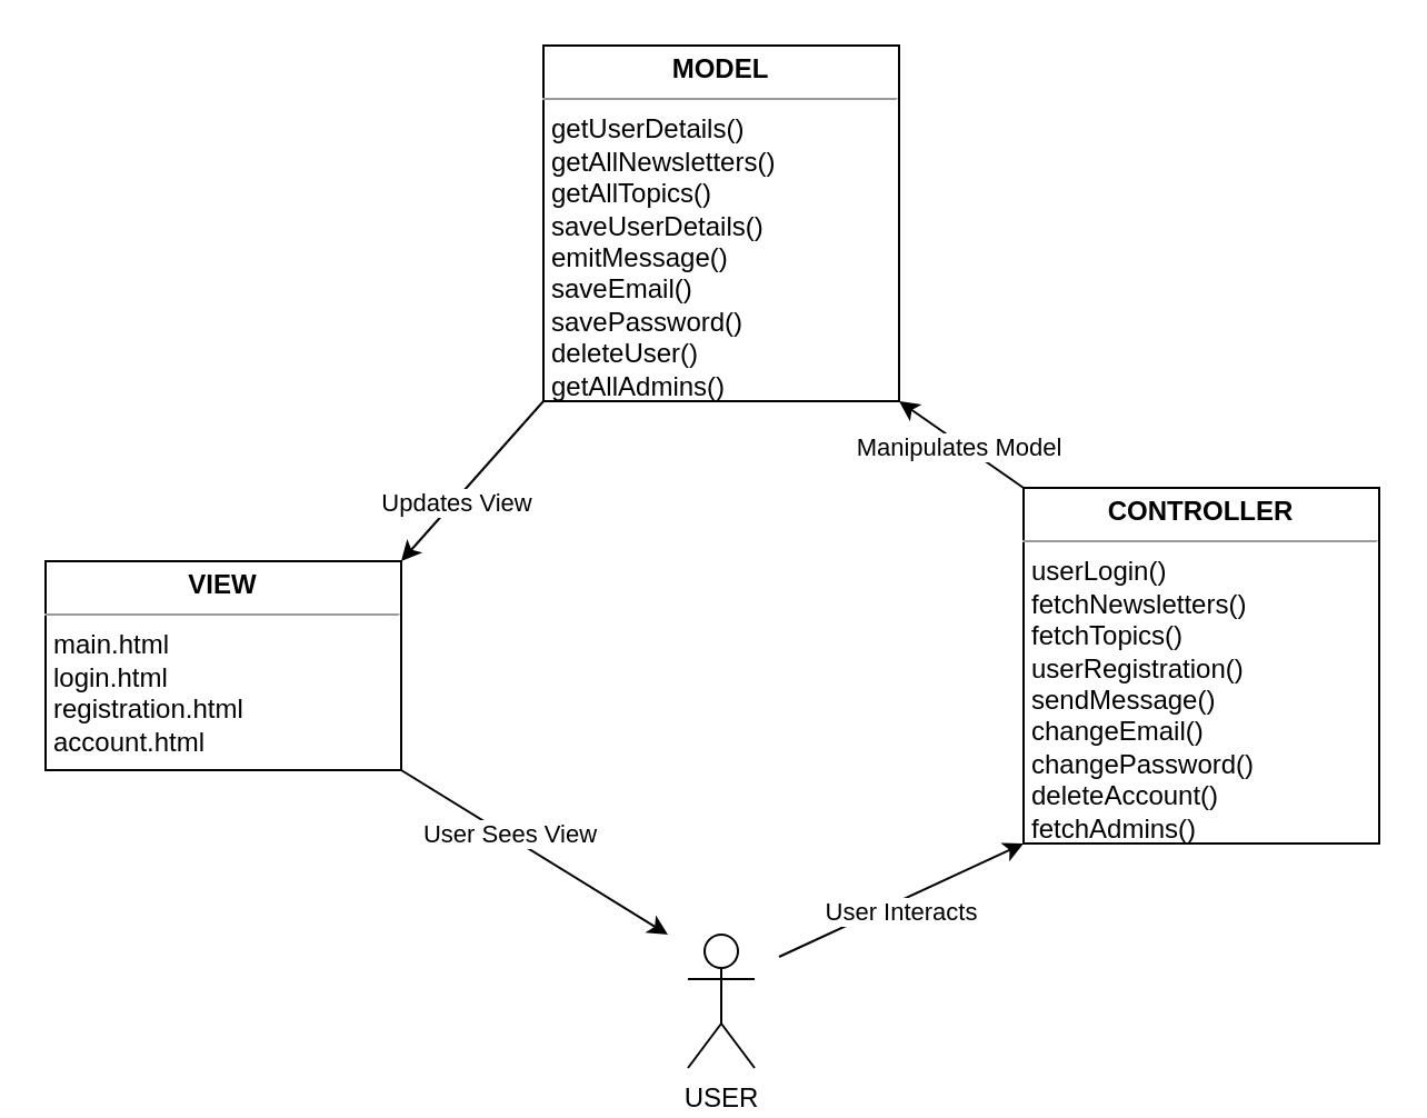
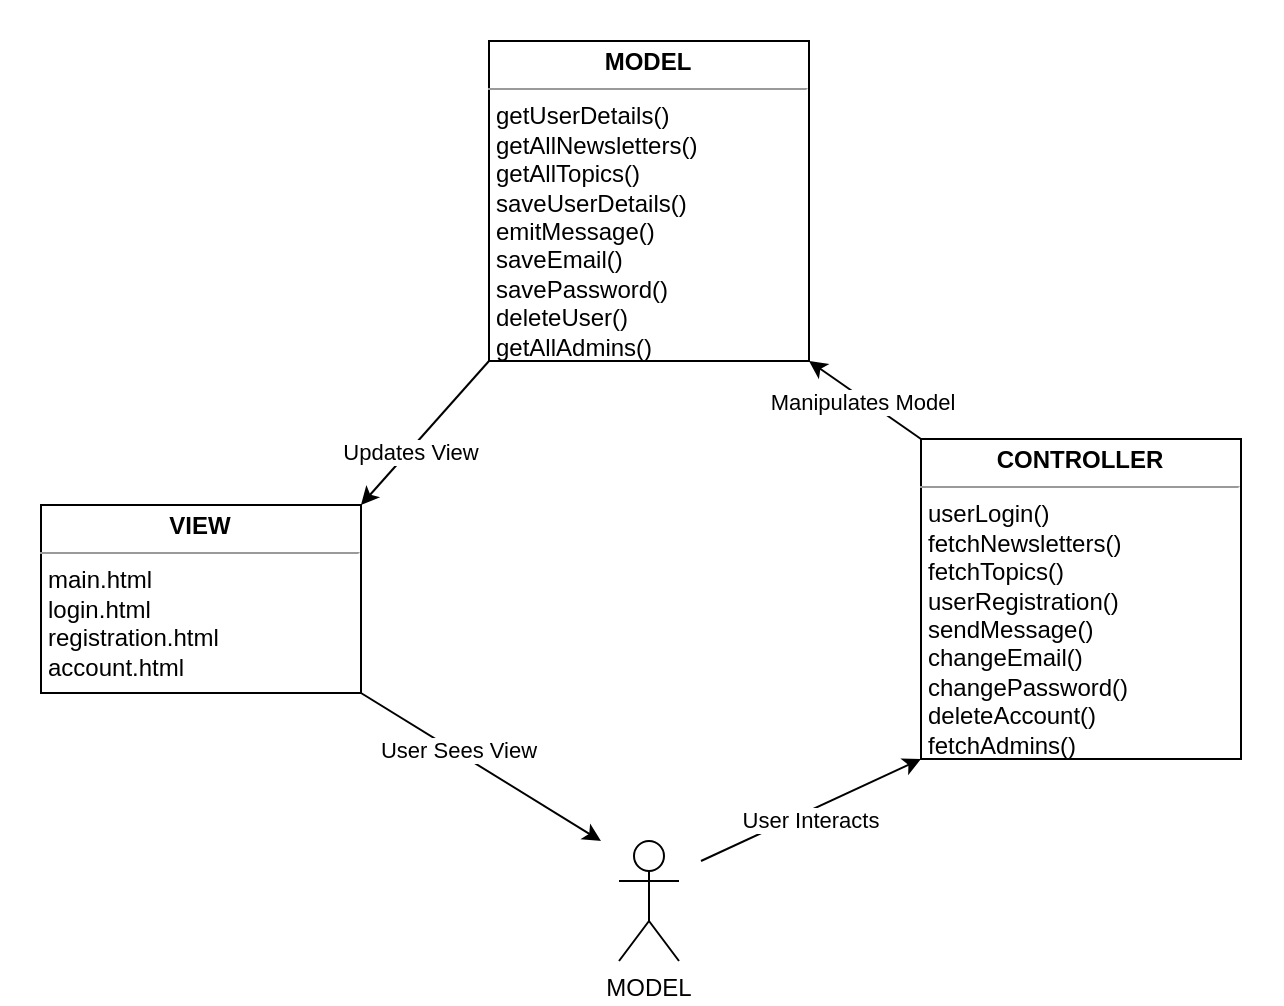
- <mxCell id="13" value="USER" style="shape=umlActor;verticalLabelPosition=bottom;verticalAlign=top;html=1;outlineConnect=0;" vertex="1" parent="1"><mxGeometry x="309" y="420" width="30" height="60" as="geometry" /></mxCell>
+ <mxCell id="13" value="MODEL" style="shape=umlActor;verticalLabelPosition=bottom;verticalAlign=top;html=1;outlineConnect=0;" vertex="1" parent="1"><mxGeometry x="309" y="420" width="30" height="60" as="geometry" /></mxCell>
